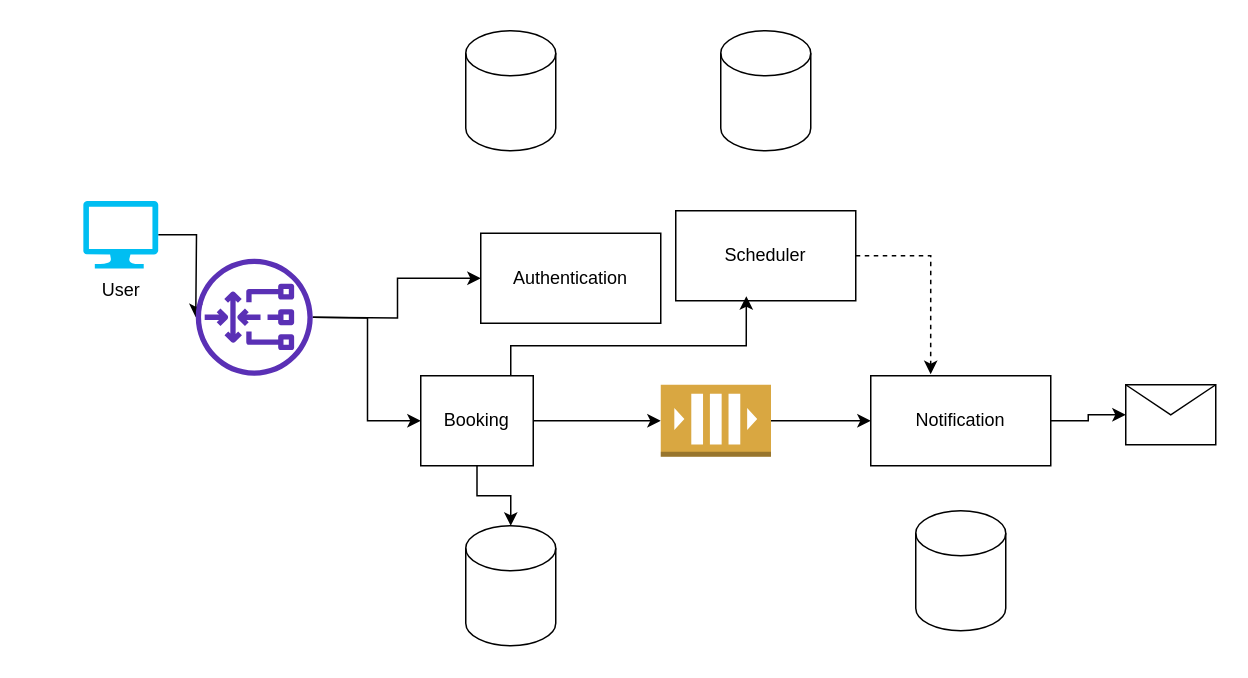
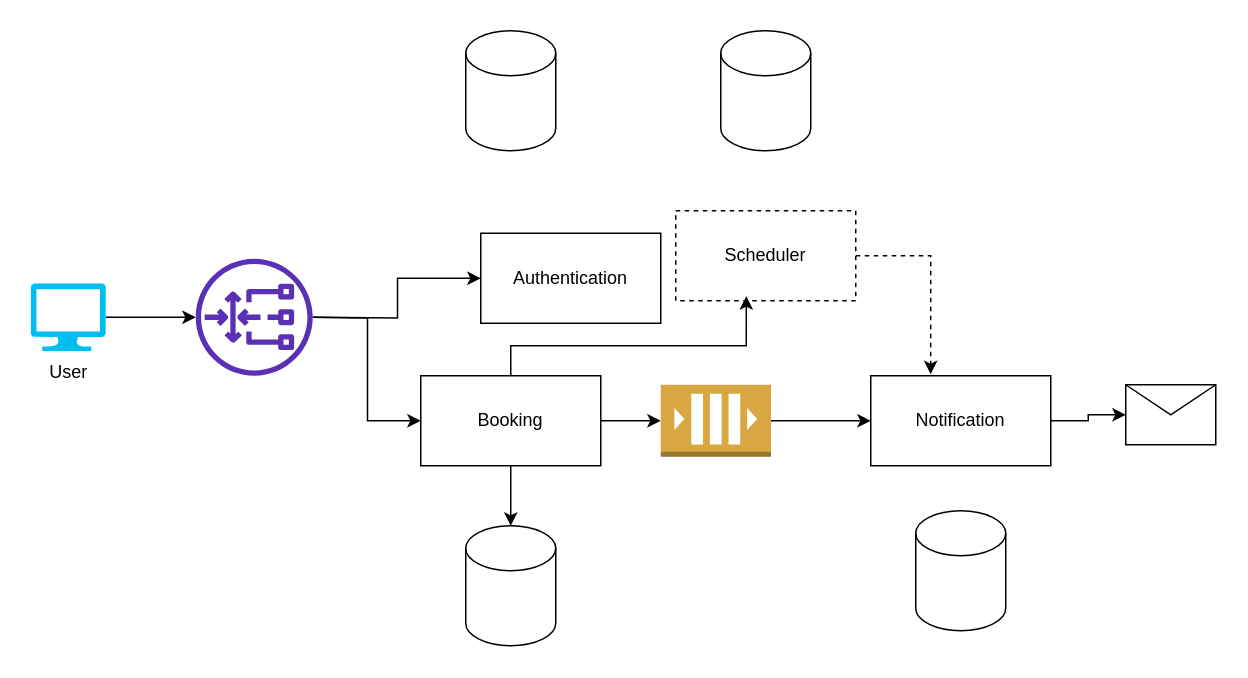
- <mxCell id="11" value="User" style="verticalLabelPosition=bottom;html=1;verticalAlign=top;align=center;strokeColor=none;fillColor=#00BEF2;shape=mxgraph.azure.computer;pointerEvents=1;" vertex="1" parent="1"><mxGeometry x="55" y="133.5" width="50" height="45" as="geometry" /></mxCell>
+ <mxCell id="11" value="User" style="verticalLabelPosition=bottom;html=1;verticalAlign=top;align=center;strokeColor=none;fillColor=#00BEF2;shape=mxgraph.azure.computer;pointerEvents=1;" vertex="1" parent="1"><mxGeometry x="20" y="188.5" width="50" height="45" as="geometry" /></mxCell>
- <mxCell id="3" value="Scheduler" style="rounded=0;whiteSpace=wrap;html=1;" vertex="1" parent="1"><mxGeometry x="450" y="140" width="120" height="60" as="geometry" /></mxCell>
+ <mxCell id="3" value="Scheduler" style="rounded=0;whiteSpace=wrap;html=1;dashed=1;" vertex="1" parent="1"><mxGeometry x="450" y="140" width="120" height="60" as="geometry" /></mxCell>
- <mxCell id="7" value="Booking" style="rounded=0;whiteSpace=wrap;html=1;" vertex="1" parent="1"><mxGeometry x="280" y="250" width="75" height="60" as="geometry" /></mxCell>
+ <mxCell id="7" value="Booking" style="rounded=0;whiteSpace=wrap;html=1;" vertex="1" parent="1"><mxGeometry x="280" y="250" width="120" height="60" as="geometry" /></mxCell>
